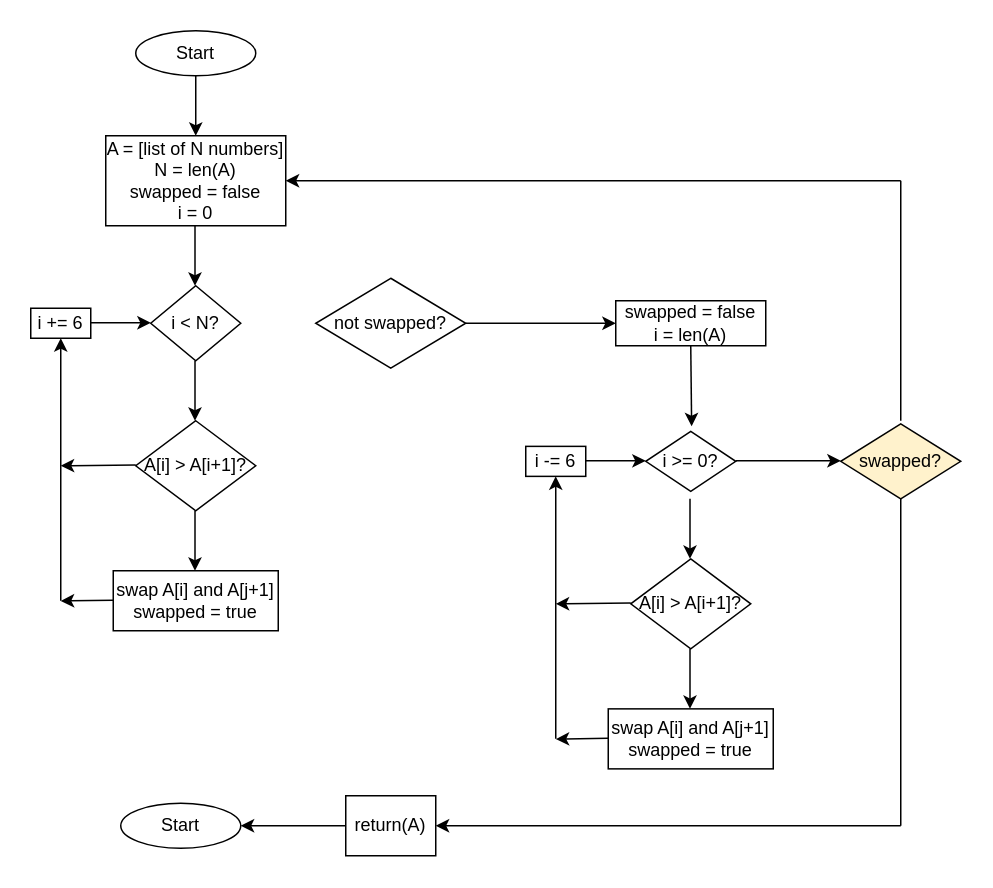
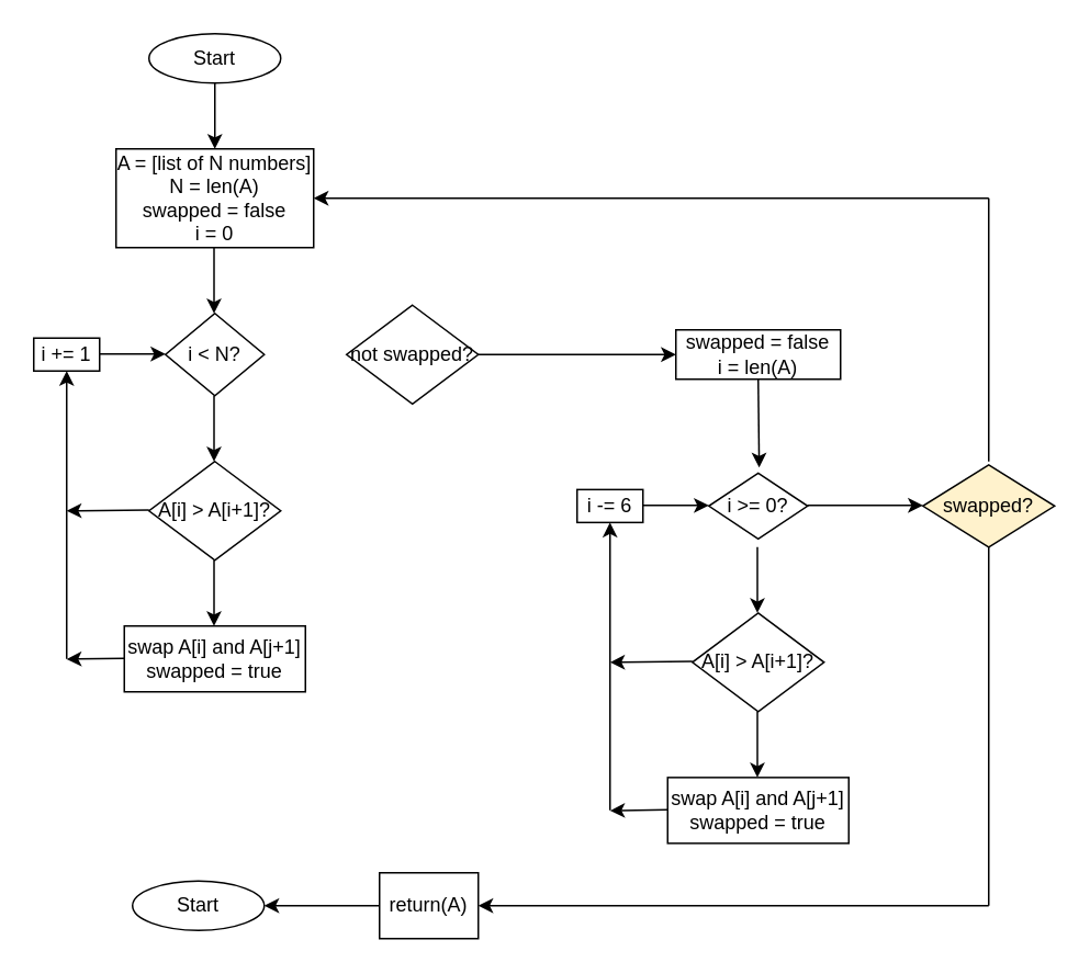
- <mxCell id="11" value="i += 6" style="rounded=0;whiteSpace=wrap;html=1;" vertex="1" parent="1"><mxGeometry x="20" y="205" width="40" height="20" as="geometry" /></mxCell>
+ <mxCell id="11" value="i += 1" style="rounded=0;whiteSpace=wrap;html=1;" vertex="1" parent="1"><mxGeometry x="20" y="205" width="40" height="20" as="geometry" /></mxCell>
- <mxCell id="30" value="not swapped?" style="rhombus;whiteSpace=wrap;html=1;" vertex="1" parent="1"><mxGeometry x="210" y="185" width="100" height="60" as="geometry" /></mxCell>
+ <mxCell id="30" value="not swapped?" style="rhombus;whiteSpace=wrap;html=1;" vertex="1" parent="1"><mxGeometry x="210" y="185" width="80" height="60" as="geometry" /></mxCell>
